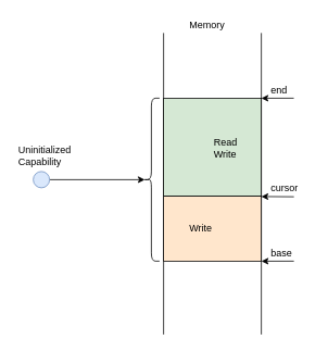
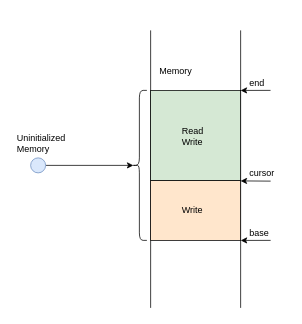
- <mxCell id="4" value="Memory" style="text;html=1;resizable=0;points=[];autosize=1;align=left;verticalAlign=top;spacingTop=-4;" parent="1" vertex="1"><mxGeometry x="230" y="20" width="60" height="20" as="geometry" /></mxCell>
+ <mxCell id="4" value="Memory" style="text;html=1;resizable=0;points=[];autosize=1;align=left;verticalAlign=top;spacingTop=-4;" parent="1" vertex="1"><mxGeometry x="210" y="85" width="60" height="20" as="geometry" /></mxCell>
- <mxCell id="13" value="Read&lt;br&gt;Write" style="text;html=1;resizable=0;points=[];autosize=1;align=left;verticalAlign=top;spacingTop=-4;" parent="1" vertex="1"><mxGeometry x="260" y="165" width="40" height="30" as="geometry" /></mxCell>
+ <mxCell id="13" value="Read&lt;br&gt;Write" style="text;html=1;resizable=0;points=[];autosize=1;align=left;verticalAlign=top;spacingTop=-4;" parent="1" vertex="1"><mxGeometry x="240" y="165" width="40" height="30" as="geometry" /></mxCell>
- <mxCell id="6" value="Uninitialized&lt;br&gt;Capability" style="text;html=1;resizable=0;points=[];autosize=1;align=left;verticalAlign=top;spacingTop=-4;" parent="1" vertex="1"><mxGeometry x="20" y="174" width="80" height="30" as="geometry" /></mxCell>
+ <mxCell id="6" value="Uninitialized&lt;br&gt;Memory" style="text;html=1;resizable=0;points=[];autosize=1;align=left;verticalAlign=top;spacingTop=-4;" parent="1" vertex="1"><mxGeometry x="20" y="174" width="80" height="30" as="geometry" /></mxCell>
- <mxCell id="14" value="Write" style="text;html=1;resizable=0;points=[];autosize=1;align=left;verticalAlign=top;spacingTop=-4;" parent="1" vertex="1"><mxGeometry x="230" y="270" width="40" height="20" as="geometry" /></mxCell>
+ <mxCell id="14" value="Write" style="text;html=1;resizable=0;points=[];autosize=1;align=left;verticalAlign=top;spacingTop=-4;" parent="1" vertex="1"><mxGeometry x="240" y="270" width="40" height="20" as="geometry" /></mxCell>
